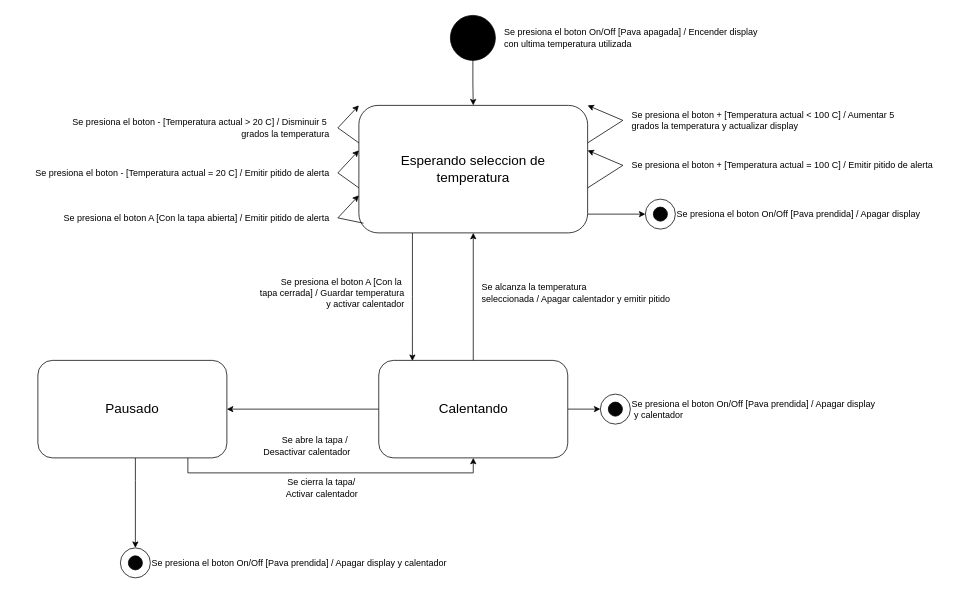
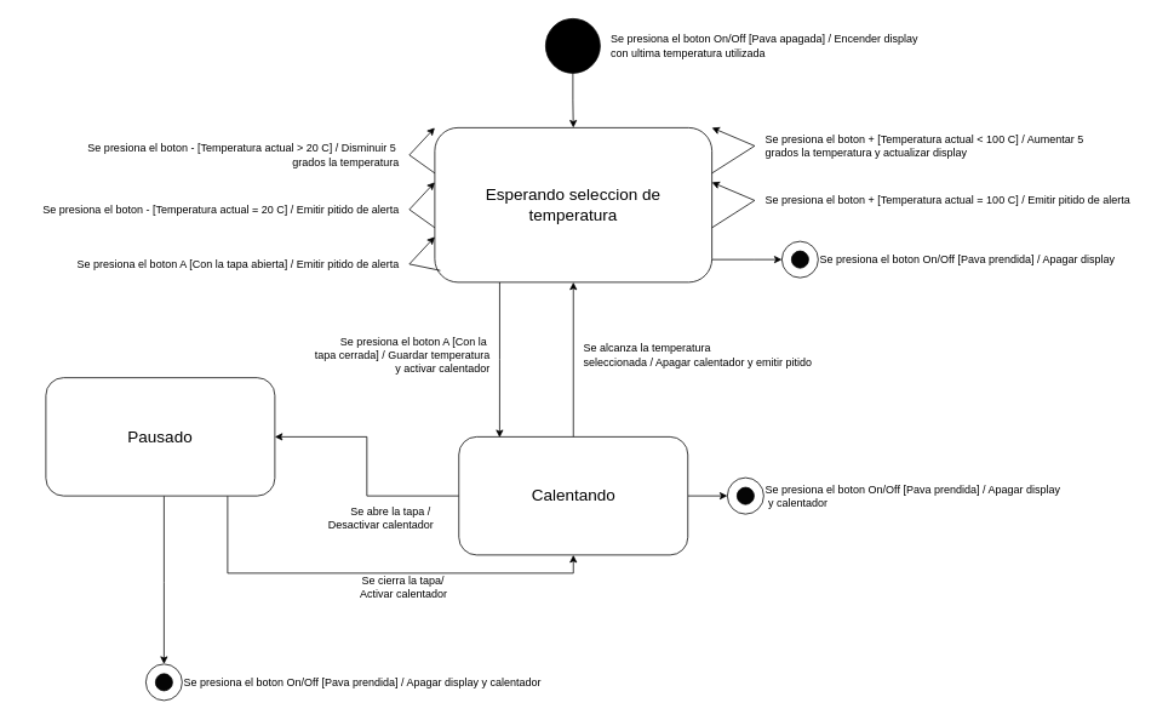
- <mxCell id="28" value="Pausado" style="rounded=1;whiteSpace=wrap;html=1;fontSize=18;" vertex="1" parent="1"><mxGeometry x="50" y="480" width="252" height="130" as="geometry" /></mxCell>
+ <mxCell id="28" value="Pausado" style="rounded=1;whiteSpace=wrap;html=1;fontSize=18;" vertex="1" parent="1"><mxGeometry x="50" y="415" width="252" height="130" as="geometry" /></mxCell>
- <mxCell id="33" value="&lt;div&gt;Se abre la tapa /&amp;nbsp;&lt;/div&gt;&lt;div&gt;Desactivar calentador&lt;/div&gt;" style="text;html=1;align=right;verticalAlign=middle;resizable=0;points=[];autosize=1;strokeColor=none;fillColor=none;" vertex="1" parent="1"><mxGeometry x="328" y="574.37" width="140" height="40" as="geometry" /></mxCell>
+ <mxCell id="33" value="&lt;div&gt;Se abre la tapa /&amp;nbsp;&lt;/div&gt;&lt;div&gt;Desactivar calentador&lt;/div&gt;" style="text;html=1;align=right;verticalAlign=middle;resizable=0;points=[];autosize=1;strokeColor=none;fillColor=none;" vertex="1" parent="1"><mxGeometry x="338" y="549.37" width="140" height="40" as="geometry" /></mxCell>
- <mxCell id="34" value="&lt;div&gt;Se cierra la tapa/&amp;nbsp;&lt;/div&gt;&lt;div&gt;Activar calentador&lt;/div&gt;" style="text;html=1;align=right;verticalAlign=middle;resizable=0;points=[];autosize=1;strokeColor=none;fillColor=none;" vertex="1" parent="1"><mxGeometry x="358" y="630" width="120" height="40" as="geometry" /></mxCell>
+ <mxCell id="34" value="&lt;div&gt;Se cierra la tapa/&amp;nbsp;&lt;/div&gt;&lt;div&gt;Activar calentador&lt;/div&gt;" style="text;html=1;align=right;verticalAlign=middle;resizable=0;points=[];autosize=1;strokeColor=none;fillColor=none;" vertex="1" parent="1"><mxGeometry x="373" y="625" width="120" height="40" as="geometry" /></mxCell>
